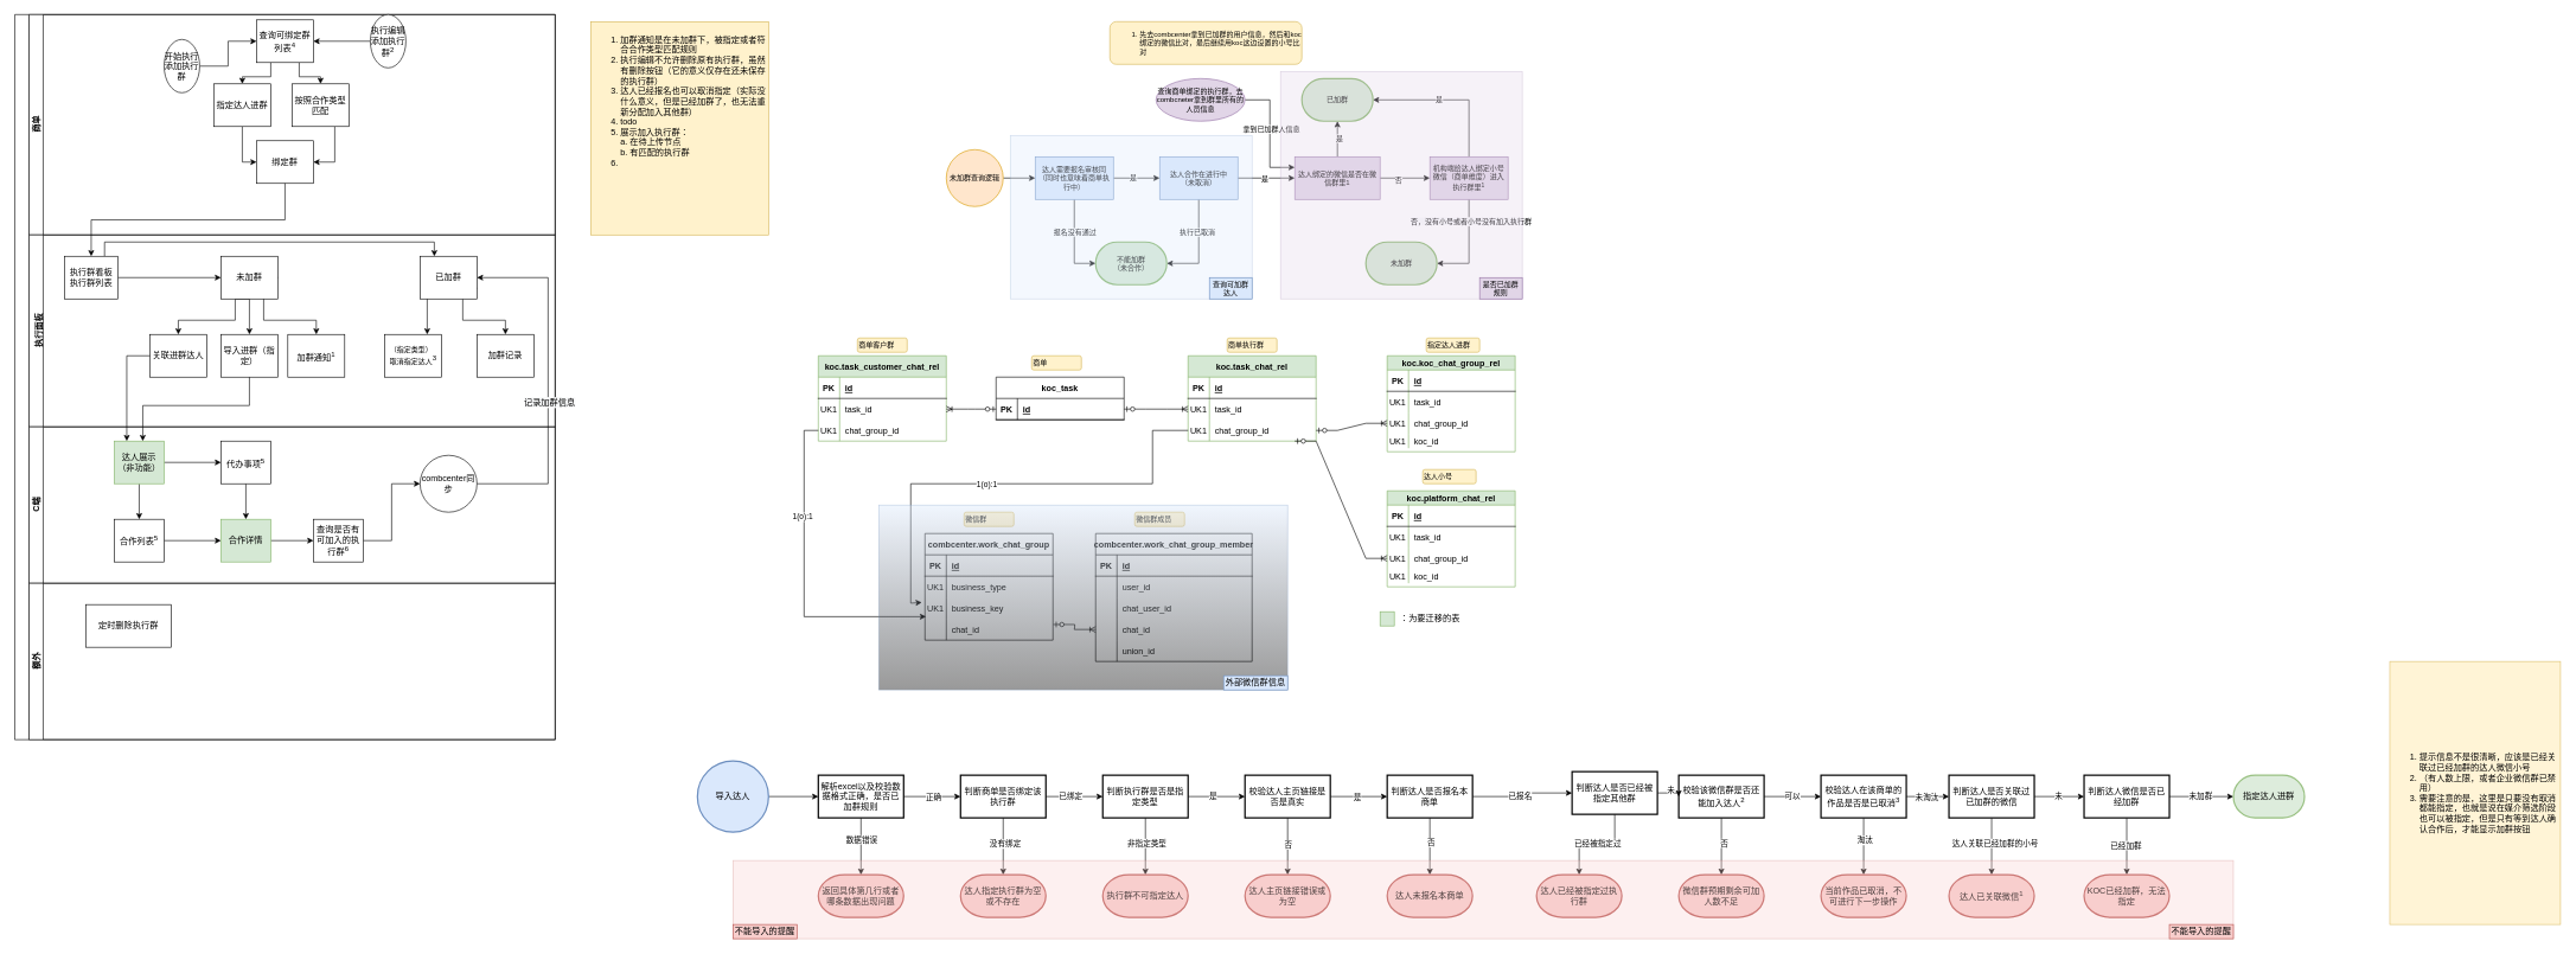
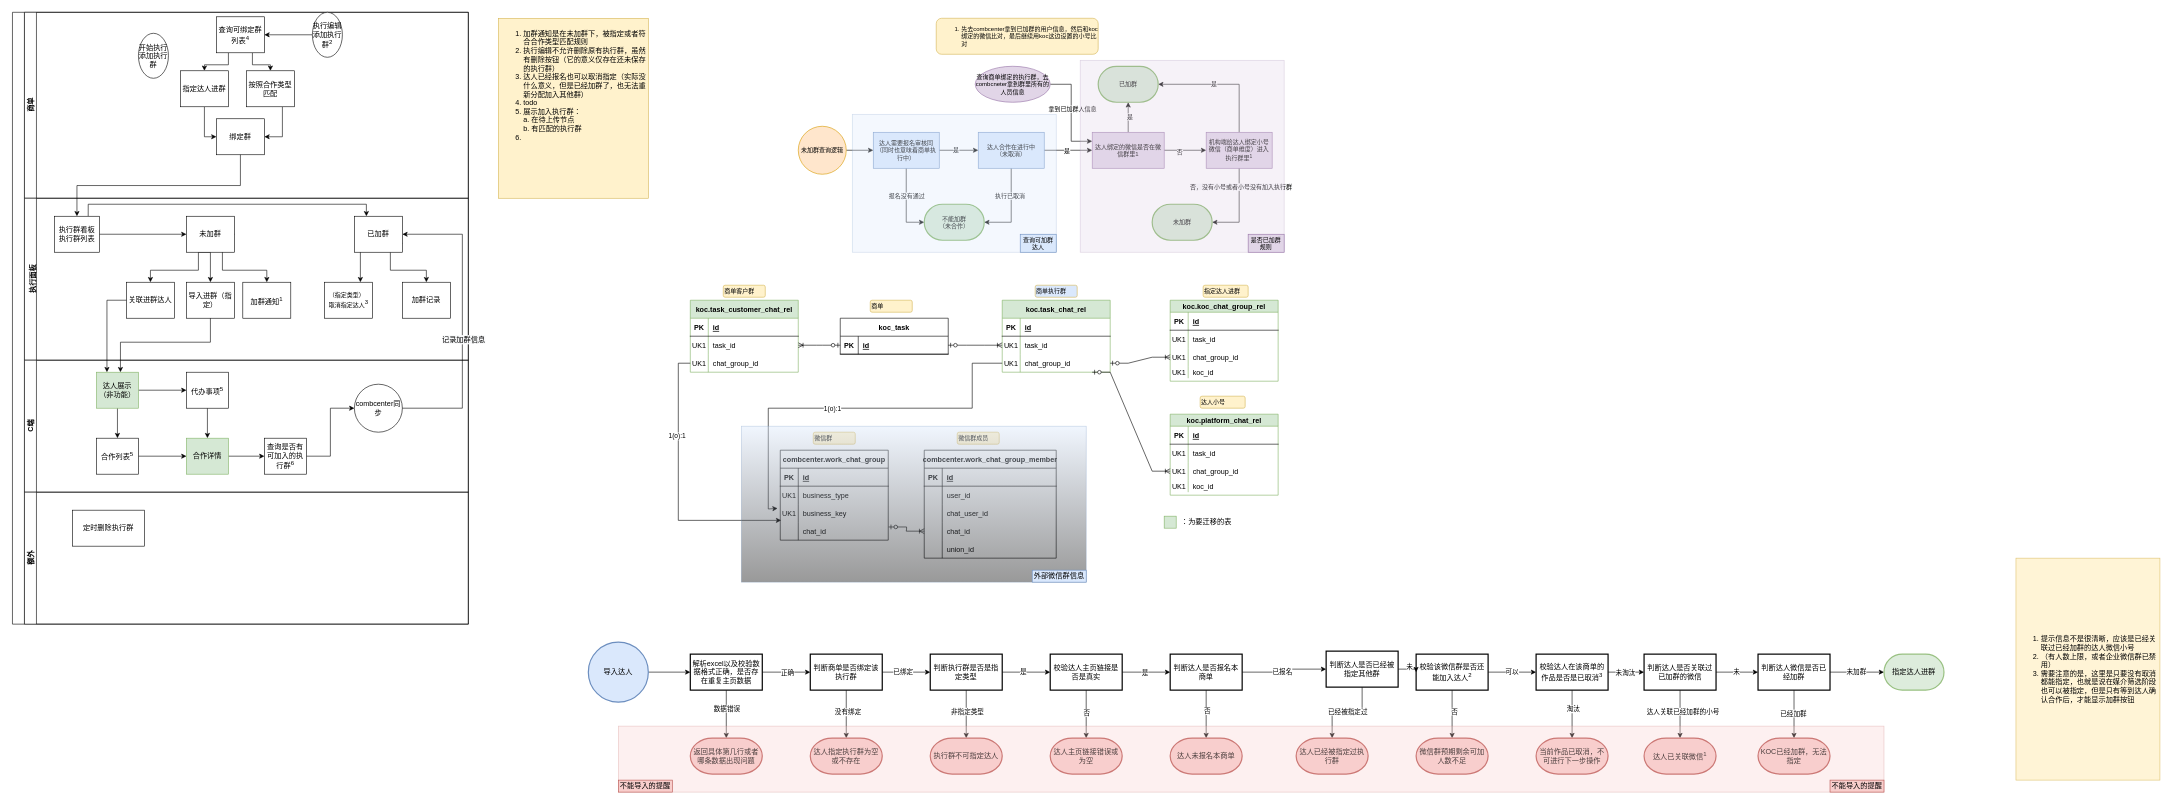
- <mxCell id="4" value="" style="edgeStyle=orthogonalEdgeStyle;rounded=0;orthogonalLoop=1;jettySize=auto;html=1;" parent="3" source="5" target="8" edge="1"><mxGeometry relative="1" as="geometry" /></mxCell>
- <mxCell id="114" value="商单执行群" style="rounded=1;whiteSpace=wrap;html=1;sketch=0;fontSize=10;align=left;fillColor=#fff2cc;strokeColor=#d6b656;" parent="1" vertex="1"><mxGeometry x="1725" y="475" width="70" height="20" as="geometry" /></mxCell>
+ <mxCell id="114" value="商单执行群" style="rounded=1;whiteSpace=wrap;html=1;sketch=0;fontSize=10;align=left;fillColor=#dae8fc;strokeColor=#d6b656;" parent="1" vertex="1"><mxGeometry x="1725" y="475" width="70" height="20" as="geometry" /></mxCell>
- <mxCell id="191" value="解析excel以及校验数据格式正确，是否已加群规则" style="whiteSpace=wrap;html=1;strokeWidth=2;" vertex="1" parent="1"><mxGeometry x="1150" y="1090" width="120" height="60" as="geometry" /></mxCell>
+ <mxCell id="191" value="解析excel以及校验数据格式正确，是否存在重复主页数据" style="whiteSpace=wrap;html=1;strokeWidth=2;" vertex="1" parent="1"><mxGeometry x="1150" y="1090" width="120" height="60" as="geometry" /></mxCell>
